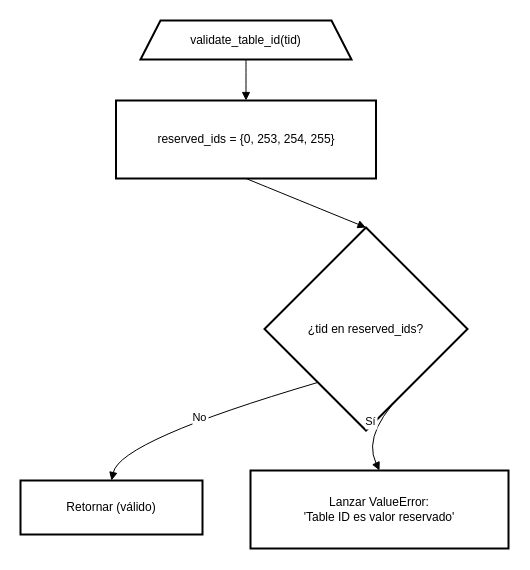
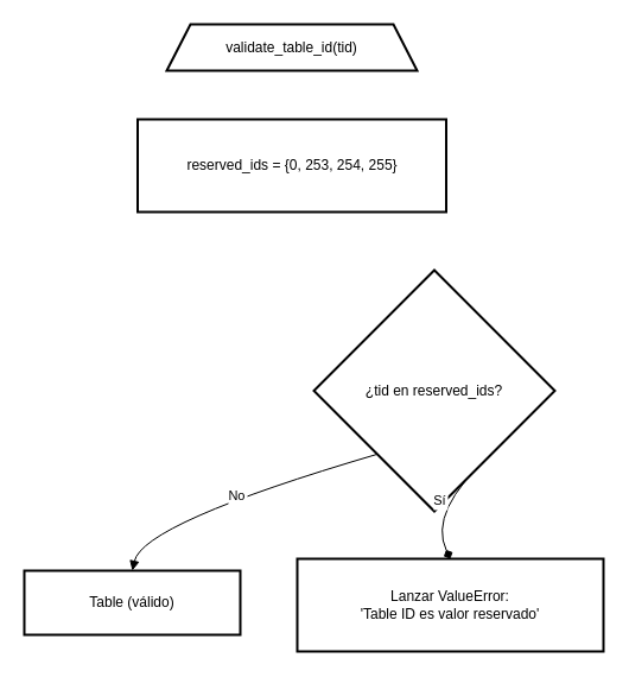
- <mxCell id="7" value="" style="curved=1;startArrow=none;endArrow=block;exitX=0.5;exitY=1;entryX=0.5;entryY=-0.01;rounded=0;exitDx=0;exitDy=0;" edge="1" parent="1" source="2" target="3"><mxGeometry relative="1" as="geometry"><Array as="points" /></mxGeometry></mxCell>
- <mxCell id="8" value="" style="curved=1;startArrow=none;endArrow=block;exitX=0.5;exitY=0.99;entryX=0.5;entryY=0;rounded=0;" edge="1" parent="1" source="3" target="4"><mxGeometry relative="1" as="geometry"><Array as="points" /></mxGeometry></mxCell>
- <mxCell id="10" value="Sí" style="curved=1;startArrow=none;endArrow=block;exitX=0.95;exitY=1;entryX=0.5;entryY=0;rounded=0;" edge="1" parent="1" source="4" target="6"><mxGeometry relative="1" as="geometry"><Array as="points"><mxPoint x="360" y="430" /></Array></mxGeometry></mxCell>
+ <mxCell id="10" value="Sí" style="curved=1;startArrow=none;endArrow=diamond;exitX=0.95;exitY=1;entryX=0.5;entryY=0;rounded=0;" edge="1" parent="1" source="4" target="6"><mxGeometry relative="1" as="geometry"><Array as="points"><mxPoint x="360" y="430" /></Array></mxGeometry></mxCell>
- <mxCell id="5" value="Retornar (válido)" style="whiteSpace=wrap;strokeWidth=2;" vertex="1" parent="1"><mxGeometry x="20" y="480" width="182" height="54" as="geometry" /></mxCell>
+ <mxCell id="5" value="Table (válido)" style="whiteSpace=wrap;strokeWidth=2;" vertex="1" parent="1"><mxGeometry x="20" y="480" width="182" height="54" as="geometry" /></mxCell>
